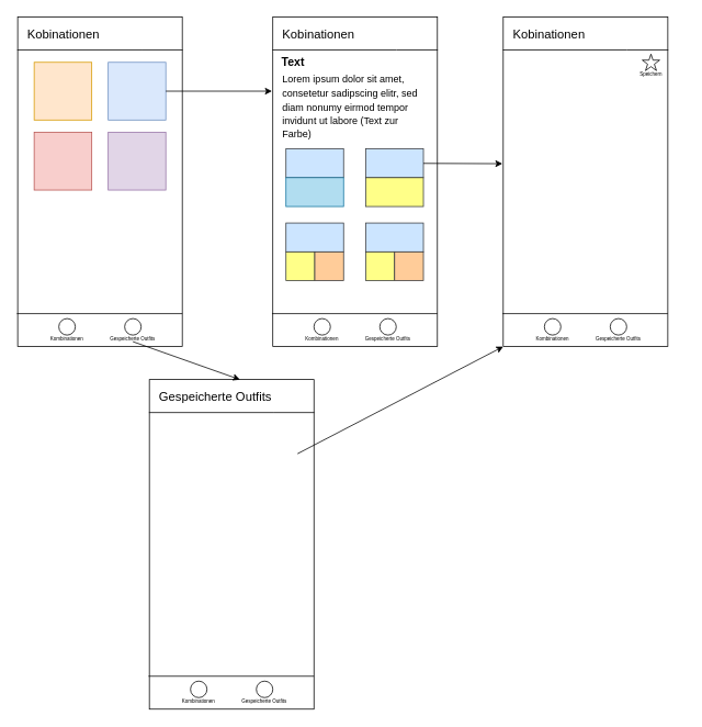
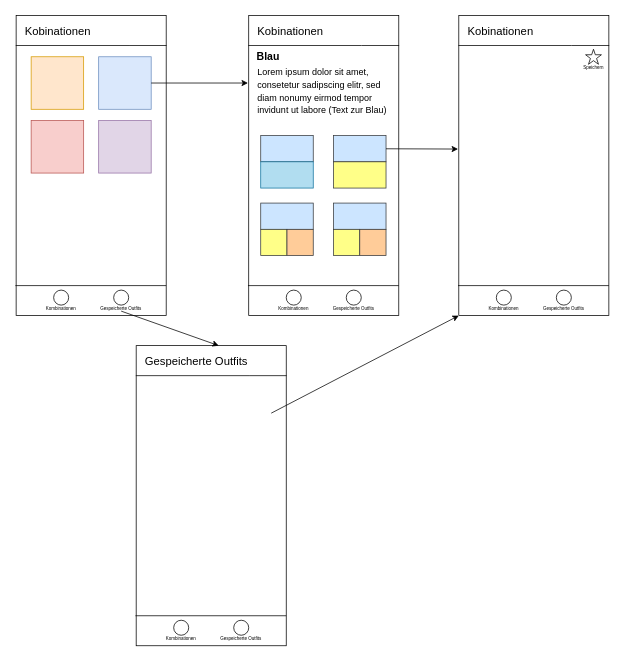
- <mxCell id="23" value="&lt;div align=&quot;left&quot;&gt;&lt;b&gt;&lt;font style=&quot;font-size: 14px&quot;&gt;Text&lt;/font&gt;&lt;/b&gt;&lt;/div&gt;" style="text;html=1;strokeColor=none;fillColor=none;align=left;verticalAlign=middle;whiteSpace=wrap;rounded=0;fontSize=6;" vertex="1" parent="1"><mxGeometry x="340" y="60" width="60" height="30" as="geometry" /></mxCell>
+ <mxCell id="23" value="&lt;div align=&quot;left&quot;&gt;&lt;b&gt;&lt;font style=&quot;font-size: 14px&quot;&gt;Blau&lt;/font&gt;&lt;/b&gt;&lt;/div&gt;" style="text;html=1;strokeColor=none;fillColor=none;align=left;verticalAlign=middle;whiteSpace=wrap;rounded=0;fontSize=6;" vertex="1" parent="1"><mxGeometry x="340" y="60" width="60" height="30" as="geometry" /></mxCell>
- <mxCell id="24" value="&lt;font style=&quot;font-size: 12px&quot;&gt;Lorem ipsum dolor sit amet, consetetur sadipscing elitr, sed diam nonumy eirmod tempor invidunt ut labore (Text zur Farbe)&lt;/font&gt;" style="text;html=1;strokeColor=none;fillColor=none;align=left;verticalAlign=top;whiteSpace=wrap;rounded=0;fontSize=14;" vertex="1" parent="1"><mxGeometry x="341" y="80" width="179" height="100" as="geometry" /></mxCell>
+ <mxCell id="24" value="&lt;font style=&quot;font-size: 12px&quot;&gt;Lorem ipsum dolor sit amet, consetetur sadipscing elitr, sed diam nonumy eirmod tempor invidunt ut labore (Text zur Blau)&lt;/font&gt;" style="text;html=1;strokeColor=none;fillColor=none;align=left;verticalAlign=top;whiteSpace=wrap;rounded=0;fontSize=14;" vertex="1" parent="1"><mxGeometry x="341" y="80" width="179" height="100" as="geometry" /></mxCell>
